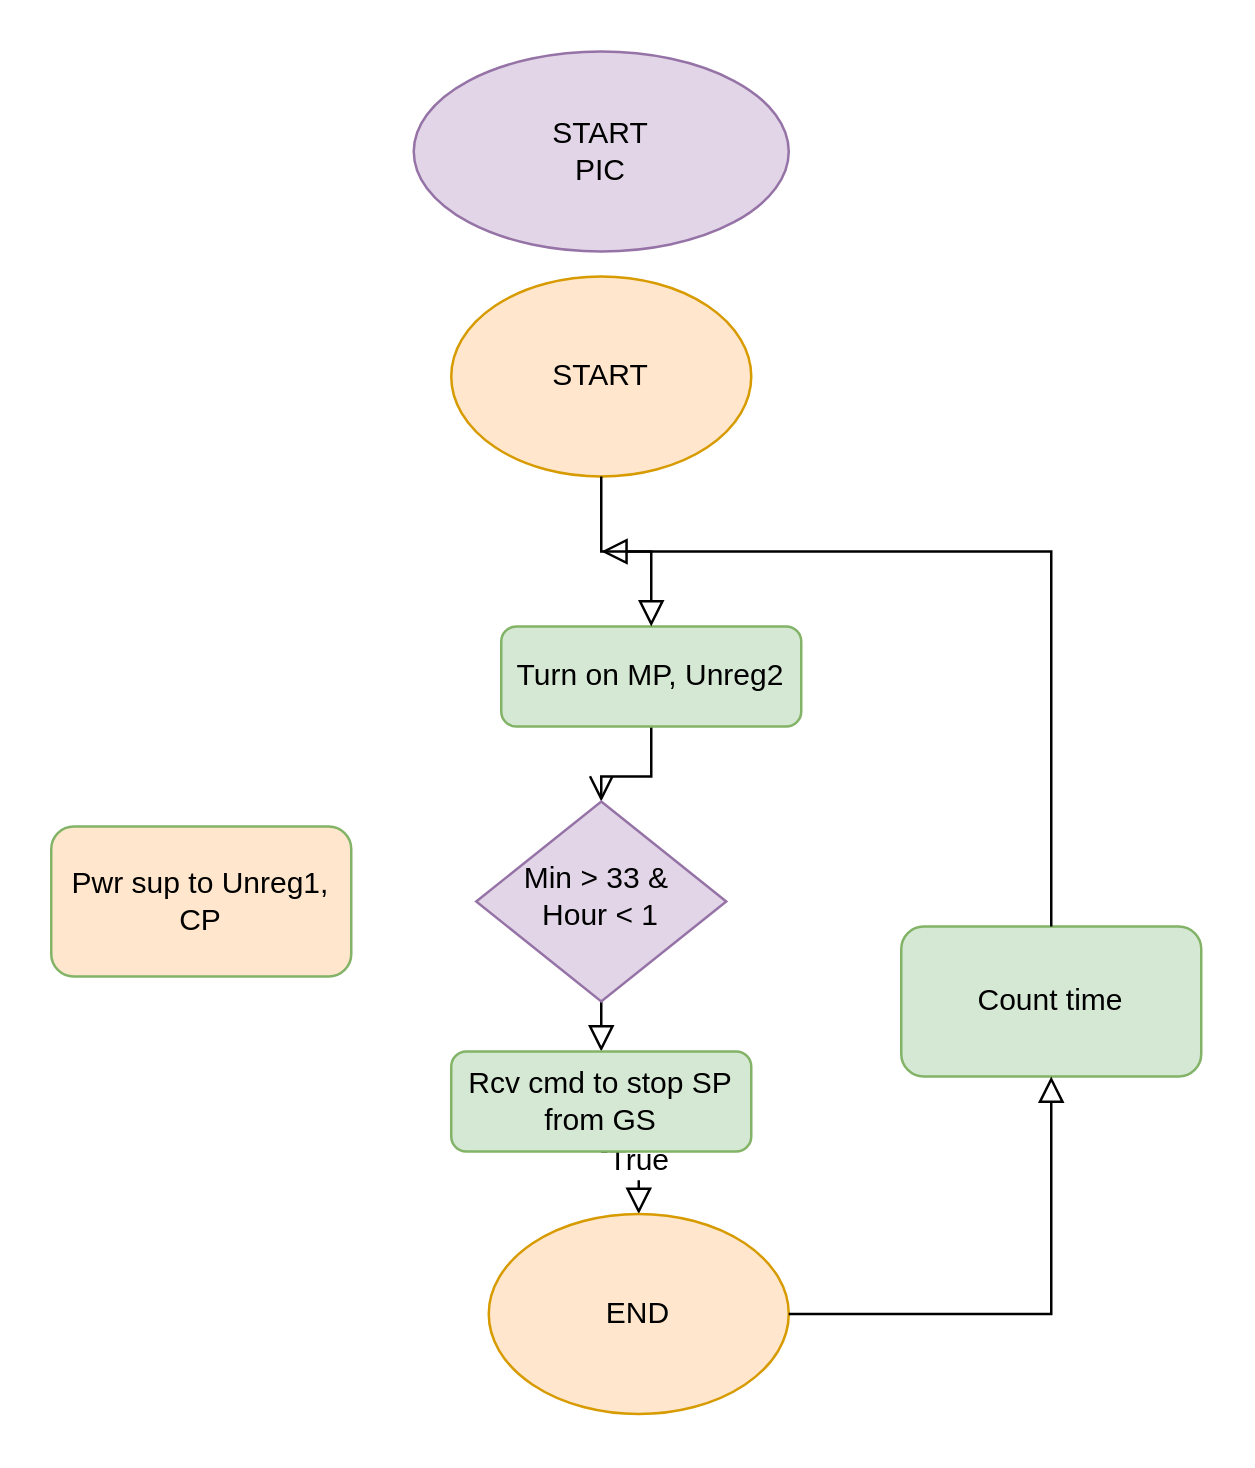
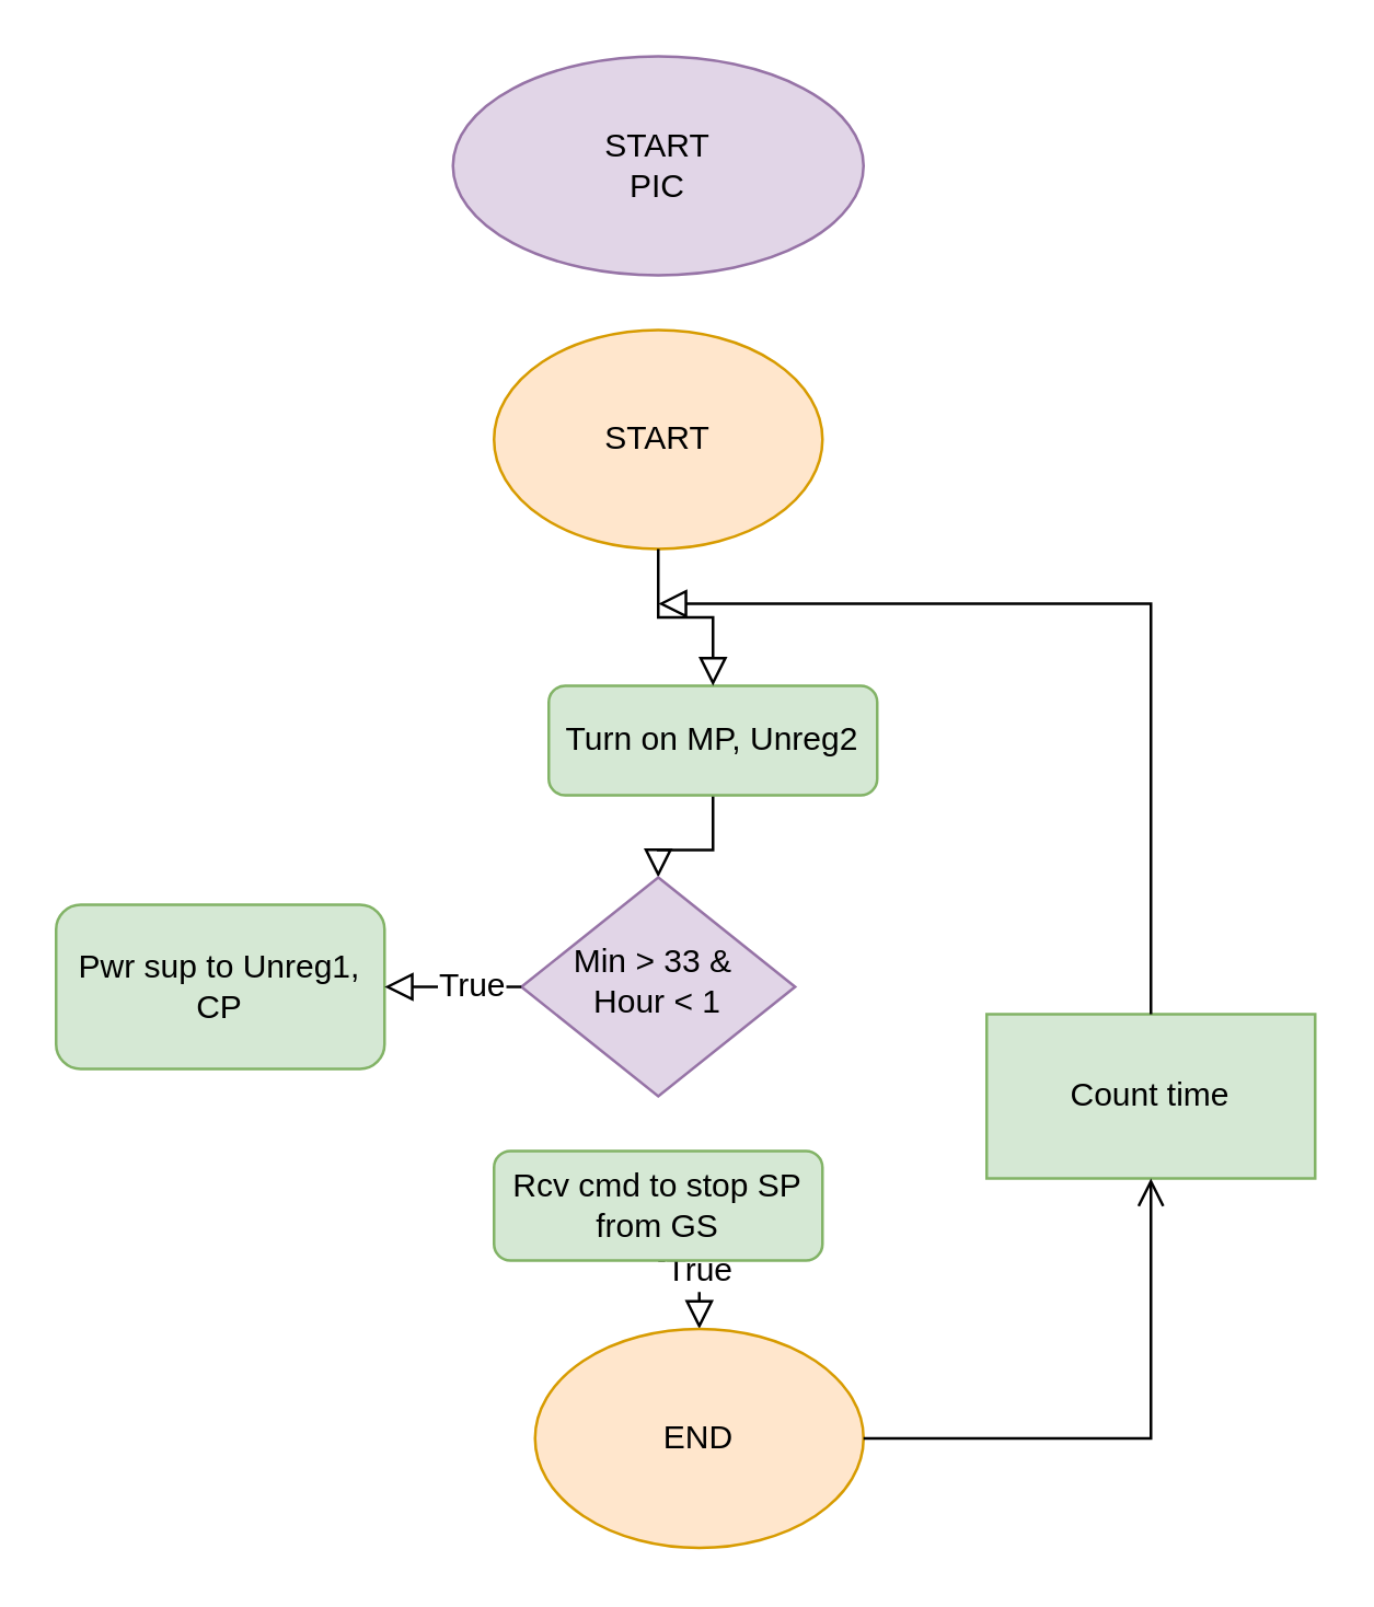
- <mxCell id="10" value="START" style="ellipse;whiteSpace=wrap;html=1;fillColor=#ffe6cc;strokeColor=#d79b00;" parent="1" vertex="1"><mxGeometry x="180" y="110" width="120" height="80" as="geometry" /></mxCell>
+ <mxCell id="10" value="START" style="ellipse;whiteSpace=wrap;html=1;fillColor=#ffe6cc;strokeColor=#d79b00;" parent="1" vertex="1"><mxGeometry x="180" y="120" width="120" height="80" as="geometry" /></mxCell>
- <mxCell id="2" value="" style="rounded=0;html=1;jettySize=auto;orthogonalLoop=1;fontSize=11;endArrow=open;endFill=0;endSize=8;strokeWidth=1;shadow=0;labelBackgroundColor=none;edgeStyle=orthogonalEdgeStyle;entryX=0.5;entryY=0;entryDx=0;entryDy=0;" parent="1" source="3" target="14" edge="1"><mxGeometry relative="1" as="geometry"><mxPoint x="240" y="320" as="targetPoint" /></mxGeometry></mxCell>
+ <mxCell id="2" value="" style="rounded=0;html=1;jettySize=auto;orthogonalLoop=1;fontSize=11;endArrow=block;endFill=0;endSize=8;strokeWidth=1;shadow=0;labelBackgroundColor=none;edgeStyle=orthogonalEdgeStyle;entryX=0.5;entryY=0;entryDx=0;entryDy=0;" parent="1" source="3" target="14" edge="1"><mxGeometry relative="1" as="geometry"><mxPoint x="240" y="320" as="targetPoint" /></mxGeometry></mxCell>
- <mxCell id="16" value="&lt;div&gt;Pwr sup to Unreg1, CP&lt;/div&gt;" style="rounded=1;whiteSpace=wrap;html=1;fontSize=12;glass=0;strokeWidth=1;shadow=0;fillColor=#ffe6cc;strokeColor=#82b366;" vertex="1" parent="1"><mxGeometry y="330" width="120" height="60" as="geometry" x="20" /></mxCell>
+ <mxCell id="16" value="&lt;div&gt;Pwr sup to Unreg1, CP&lt;/div&gt;" style="rounded=1;whiteSpace=wrap;html=1;fontSize=12;glass=0;strokeWidth=1;shadow=0;fillColor=#d5e8d4;strokeColor=#82b366;" vertex="1" parent="1"><mxGeometry y="330" width="120" height="60" as="geometry" x="20" /></mxCell>
+ <mxCell id="17" value="" style="rounded=0;html=1;jettySize=auto;orthogonalLoop=1;fontSize=11;endArrow=block;endFill=0;endSize=8;strokeWidth=1;shadow=0;labelBackgroundColor=none;edgeStyle=orthogonalEdgeStyle;exitX=0;exitY=0.5;exitDx=0;exitDy=0;entryX=1;entryY=0.5;entryDx=0;entryDy=0;" edge="1" parent="1" source="14" target="16"><mxGeometry x="0.333" y="20" relative="1" as="geometry"><mxPoint as="offset" /><mxPoint x="310" y="565" as="sourcePoint" /><mxPoint x="430" y="440" as="targetPoint" /></mxGeometry></mxCell>
+ <mxCell id="18" value="True" style="edgeLabel;html=1;align=center;verticalAlign=middle;resizable=0;points=[];fontSize=12;" vertex="1" connectable="0" parent="17"><mxGeometry x="-0.255" y="-1" relative="1" as="geometry"><mxPoint as="offset" /></mxGeometry></mxCell>
- <mxCell id="7" value="&lt;div&gt;Count time&lt;/div&gt;" style="rounded=1;whiteSpace=wrap;html=1;fontSize=12;glass=0;strokeWidth=1;shadow=0;fillColor=#d5e8d4;strokeColor=#82b366;" parent="1" vertex="1"><mxGeometry x="360" y="370" width="120" height="60" as="geometry" /></mxCell>
+ <mxCell id="7" value="&lt;div&gt;Count time&lt;/div&gt;" style="whiteSpace=wrap;html=1;fontSize=12;glass=0;strokeWidth=1;shadow=0;fillColor=#d5e8d4;strokeColor=#82b366;rounded=0;" parent="1" vertex="1"><mxGeometry x="360" y="370" width="120" height="60" as="geometry" /></mxCell>
- <mxCell id="4" value="" style="rounded=0;html=1;jettySize=auto;orthogonalLoop=1;fontSize=11;endArrow=block;endFill=0;endSize=8;strokeWidth=1;shadow=0;labelBackgroundColor=none;edgeStyle=orthogonalEdgeStyle;entryX=0.5;entryY=0;entryDx=0;entryDy=0;exitX=0.5;exitY=1;exitDx=0;exitDy=0;" parent="1" source="14" target="8" edge="1"><mxGeometry y="20" relative="1" as="geometry"><mxPoint as="offset" /><mxPoint x="240" y="400" as="sourcePoint" /><mxPoint x="240" y="460" as="targetPoint" /></mxGeometry></mxCell>
- <mxCell id="15" value="" style="rounded=0;html=1;jettySize=auto;orthogonalLoop=1;fontSize=11;endArrow=block;endFill=0;endSize=8;strokeWidth=1;shadow=0;labelBackgroundColor=none;edgeStyle=orthogonalEdgeStyle;exitX=1;exitY=0.5;exitDx=0;exitDy=0;entryX=0.5;entryY=1;entryDx=0;entryDy=0;" edge="1" parent="1" source="11" target="7"><mxGeometry x="0.333" y="20" relative="1" as="geometry"><mxPoint as="offset" /><mxPoint x="250" y="470" as="sourcePoint" /><mxPoint x="250" y="525" as="targetPoint" /></mxGeometry></mxCell>
+ <mxCell id="15" value="" style="rounded=0;html=1;jettySize=auto;orthogonalLoop=1;fontSize=11;endArrow=open;endFill=0;endSize=8;strokeWidth=1;shadow=0;labelBackgroundColor=none;edgeStyle=orthogonalEdgeStyle;exitX=1;exitY=0.5;exitDx=0;exitDy=0;entryX=0.5;entryY=1;entryDx=0;entryDy=0;" edge="1" parent="1" source="11" target="7"><mxGeometry x="0.333" y="20" relative="1" as="geometry"><mxPoint as="offset" /><mxPoint x="250" y="470" as="sourcePoint" /><mxPoint x="250" y="525" as="targetPoint" /></mxGeometry></mxCell>
